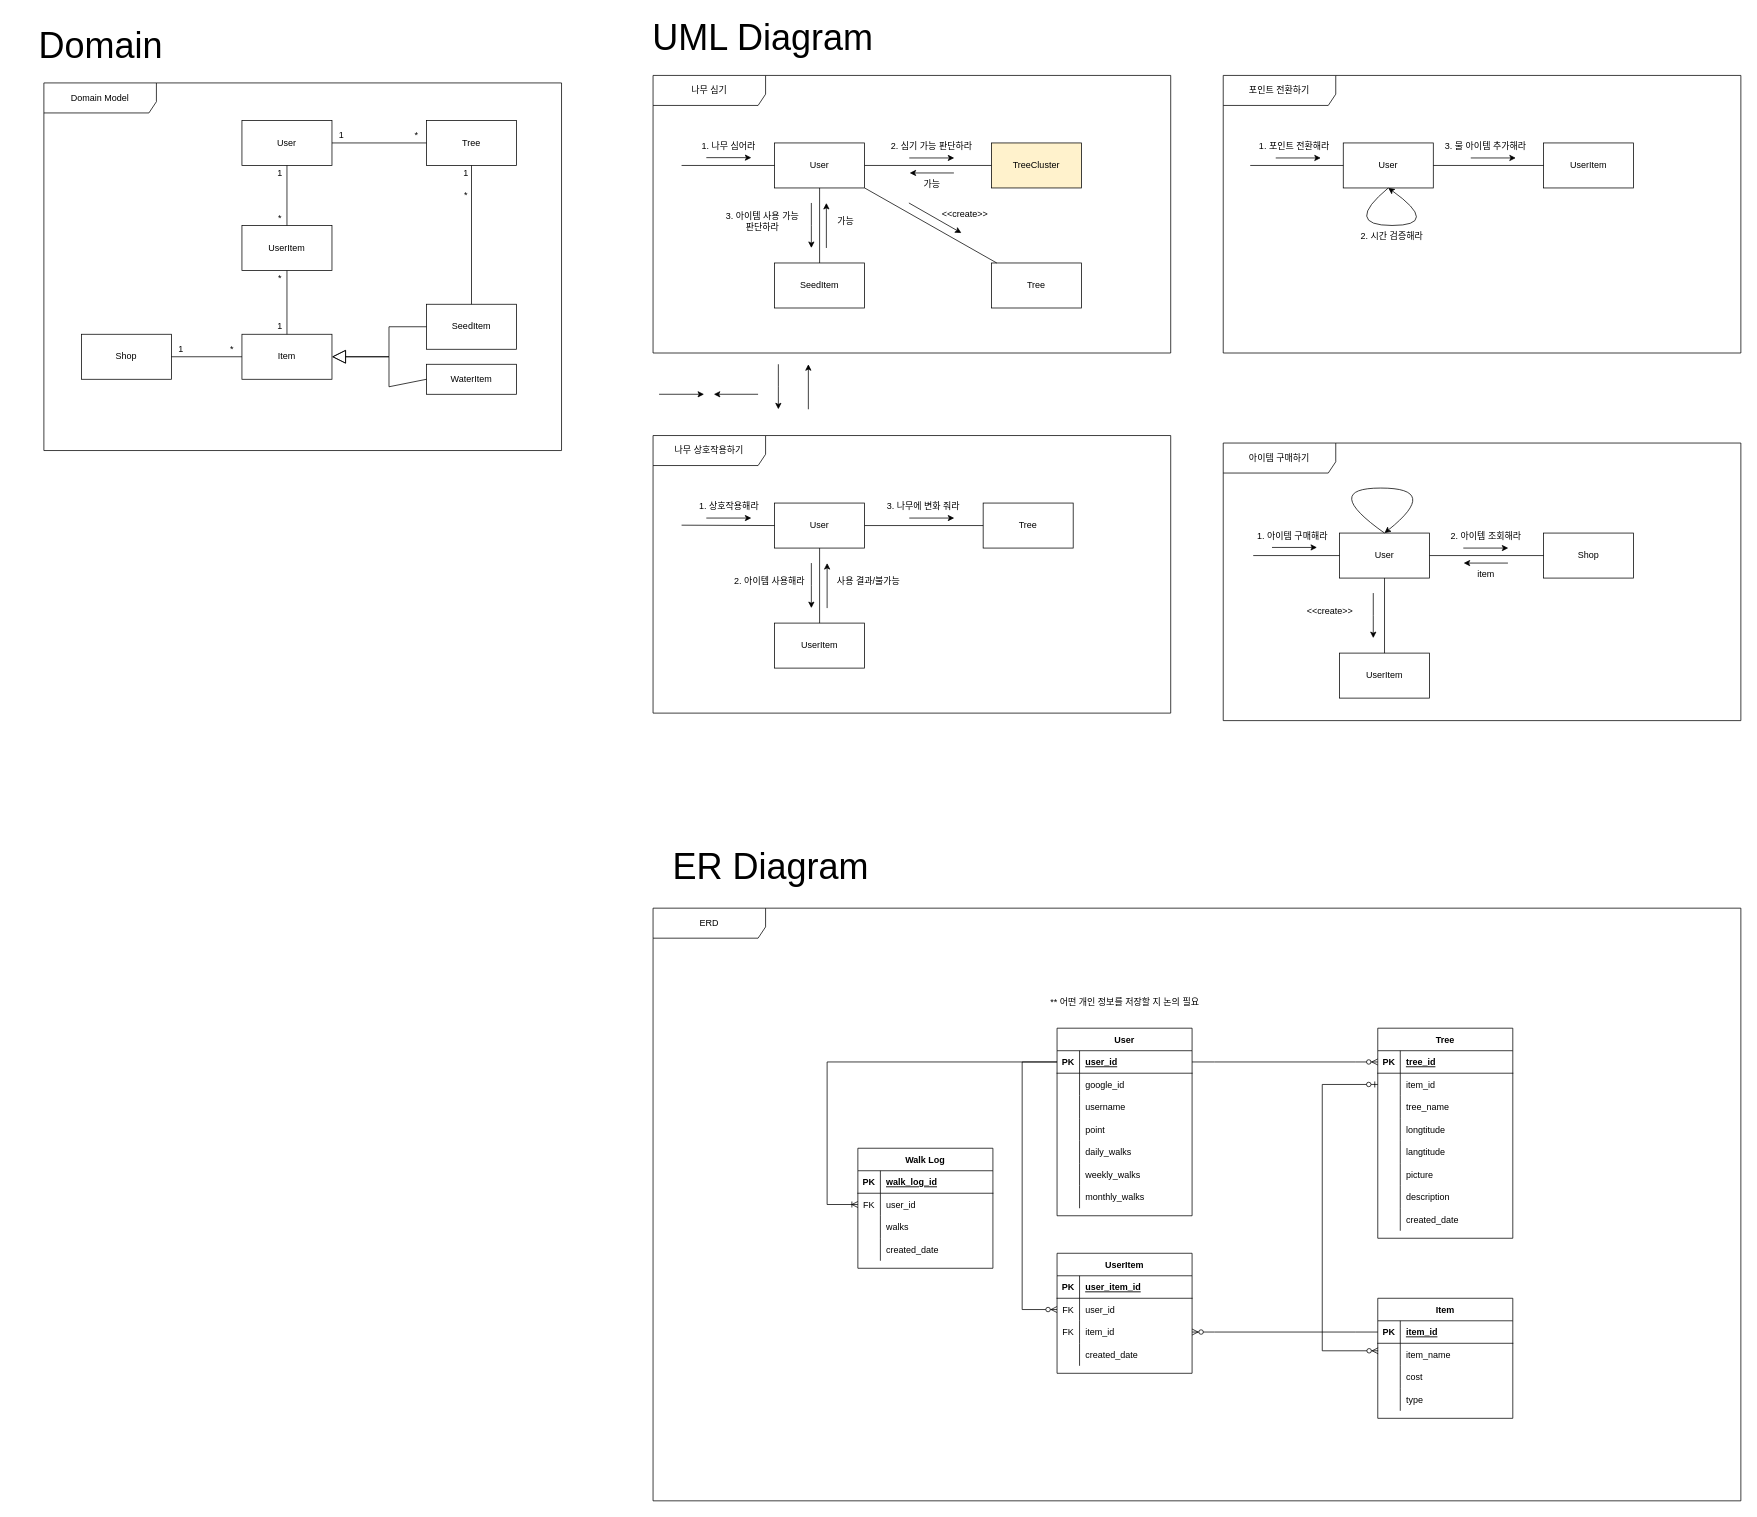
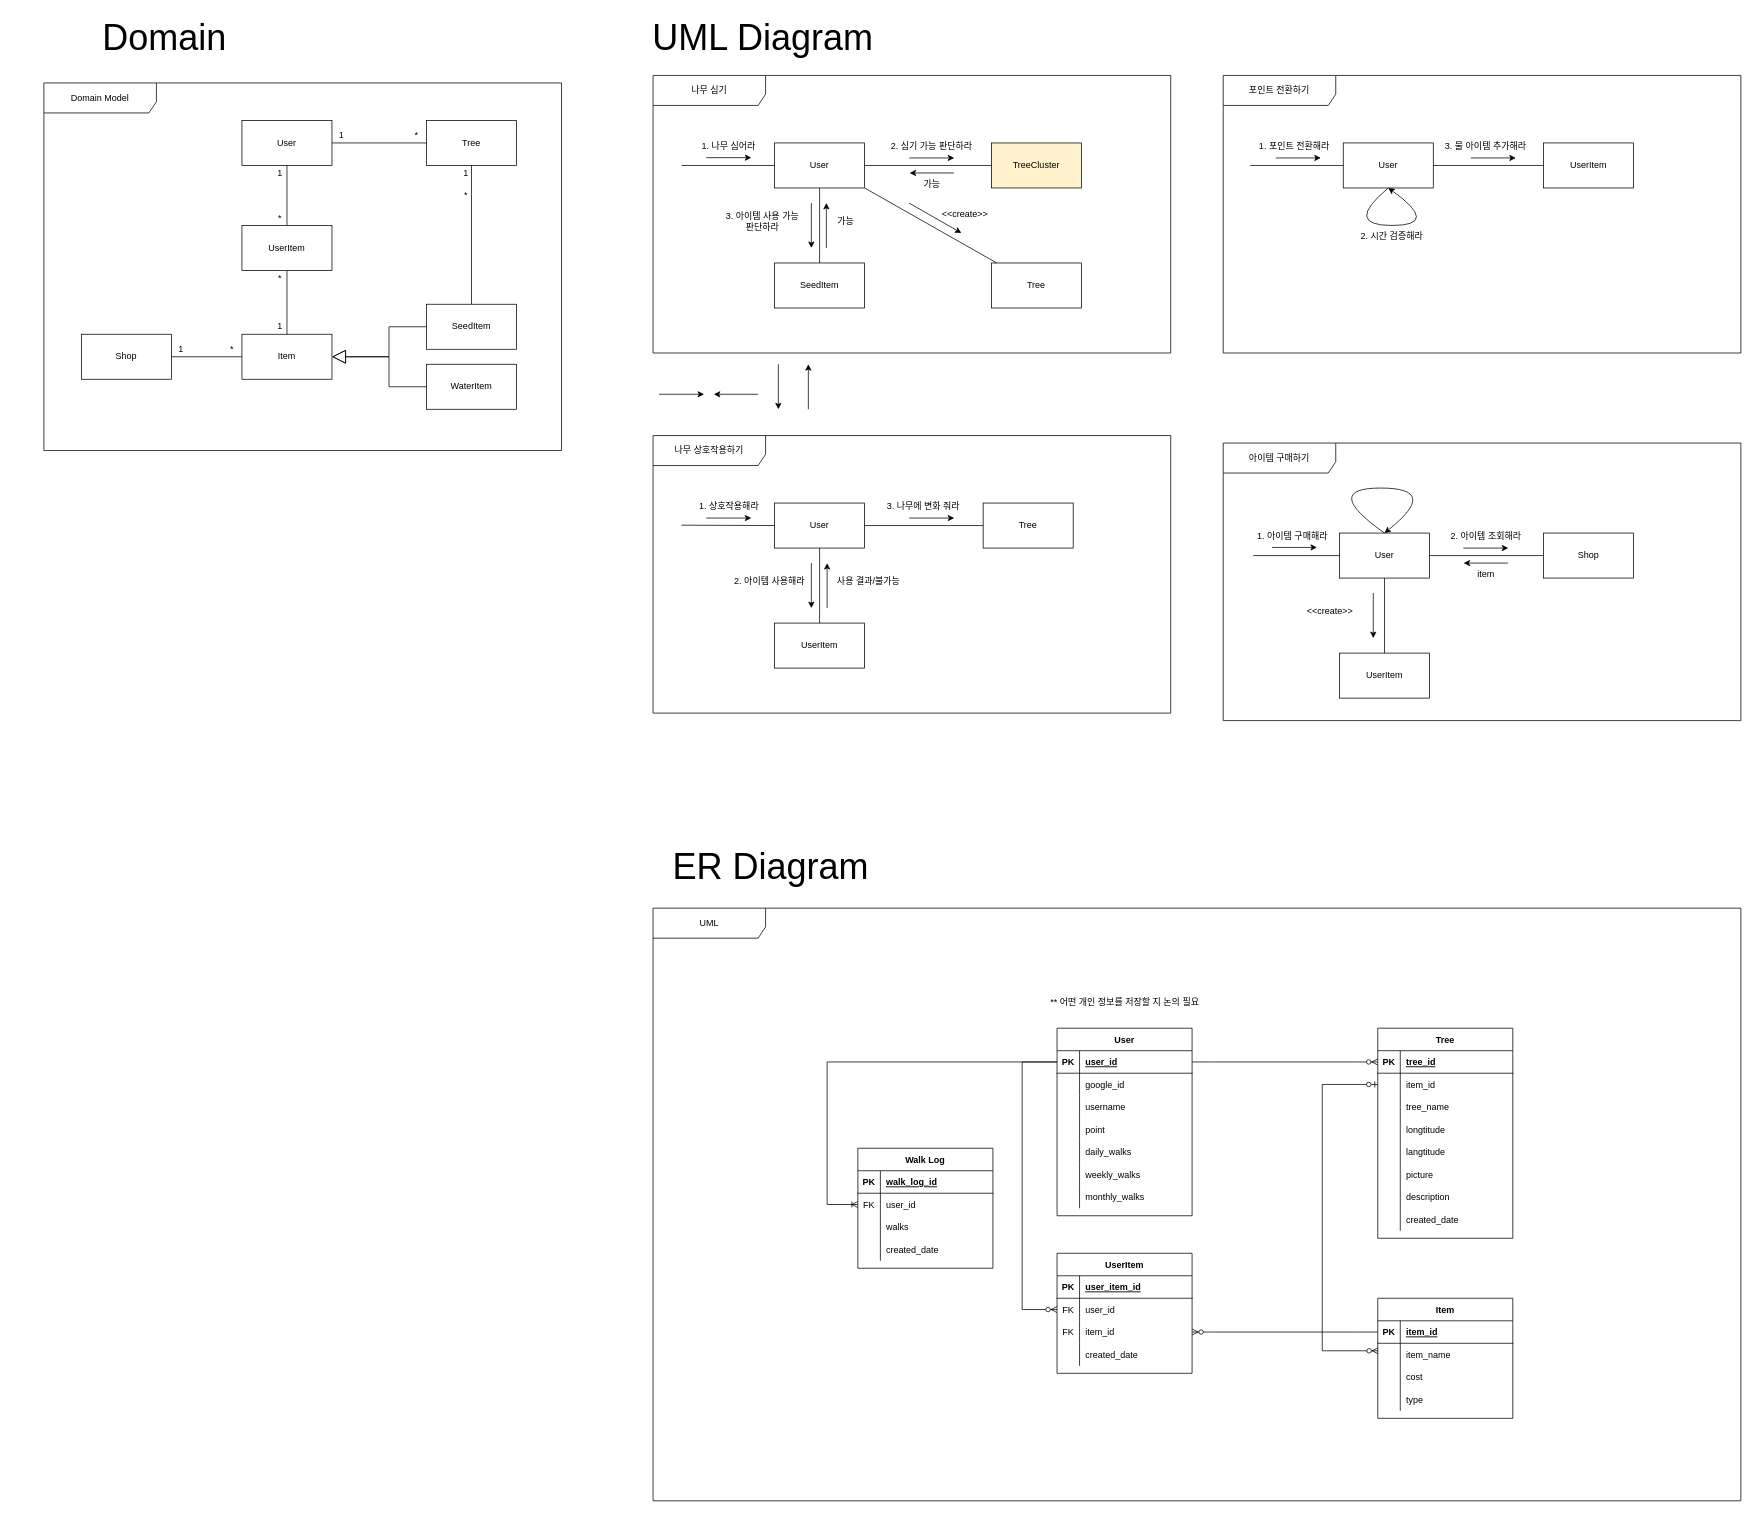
- <mxCell id="62" value="&lt;font style=&quot;font-size: 48px&quot;&gt;Domain&lt;/font&gt;" style="text;html=1;strokeColor=none;fillColor=none;align=center;verticalAlign=middle;whiteSpace=wrap;rounded=0;" vertex="1" parent="1"><mxGeometry x="20" y="30" width="227.5" height="60" as="geometry" /></mxCell>
+ <mxCell id="62" value="&lt;font style=&quot;font-size: 48px&quot;&gt;Domain&lt;/font&gt;" style="text;html=1;strokeColor=none;fillColor=none;align=center;verticalAlign=middle;whiteSpace=wrap;rounded=0;" vertex="1" parent="1"><mxGeometry x="105" y="20" width="227.5" height="60" as="geometry" /></mxCell>
- <mxCell id="10" value="WaterItem" style="rounded=0;whiteSpace=wrap;html=1;" vertex="1" parent="1"><mxGeometry x="568" y="485" width="120" height="40" as="geometry" /></mxCell>
+ <mxCell id="10" value="WaterItem" style="rounded=0;whiteSpace=wrap;html=1;" vertex="1" parent="1"><mxGeometry x="568" y="485" width="120" height="60" as="geometry" /></mxCell>
- <mxCell id="97" value="ERD" style="shape=umlFrame;whiteSpace=wrap;html=1;width=150;height=40;" vertex="1" parent="1"><mxGeometry x="870" y="1210" width="1450" height="790" as="geometry" /></mxCell>
+ <mxCell id="97" value="UML" style="shape=umlFrame;whiteSpace=wrap;html=1;width=150;height=40;" vertex="1" parent="1"><mxGeometry x="870" y="1210" width="1450" height="790" as="geometry" /></mxCell>
